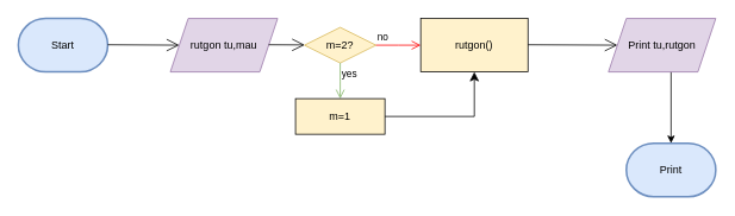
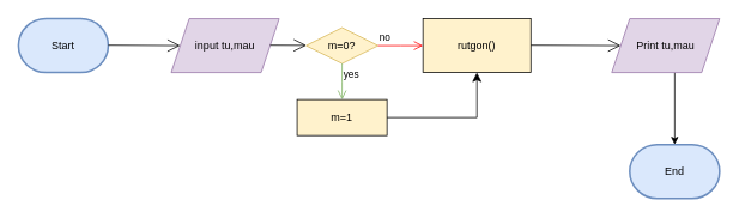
- <mxCell id="4" value="rutgon tu,mau" style="shape=parallelogram;perimeter=parallelogramPerimeter;whiteSpace=wrap;html=1;fixedSize=1;fillColor=#e1d5e7;strokeColor=#9673a6;" parent="1" vertex="1"><mxGeometry x="190" y="20" width="120" height="60" as="geometry" /></mxCell>
+ <mxCell id="4" value="input tu,mau" style="shape=parallelogram;perimeter=parallelogramPerimeter;whiteSpace=wrap;html=1;fixedSize=1;fillColor=#e1d5e7;strokeColor=#9673a6;" parent="1" vertex="1"><mxGeometry x="190" y="20" width="120" height="60" as="geometry" /></mxCell>
- <mxCell id="6" value="m=2?" style="rhombus;whiteSpace=wrap;html=1;fillColor=#fff2cc;strokeColor=#d6b656;" parent="1" vertex="1"><mxGeometry x="340" y="30" width="80" height="40" as="geometry" /></mxCell>
+ <mxCell id="6" value="m=0?" style="rhombus;whiteSpace=wrap;html=1;fillColor=#fff2cc;strokeColor=#d6b656;" parent="1" vertex="1"><mxGeometry x="340" y="30" width="80" height="40" as="geometry" /></mxCell>
- <mxCell id="16" value="Print tu,rutgon" style="shape=parallelogram;perimeter=parallelogramPerimeter;whiteSpace=wrap;html=1;fixedSize=1;fillColor=#e1d5e7;strokeColor=#9673a6;" parent="1" vertex="1"><mxGeometry x="680" y="20" width="120" height="60" as="geometry" /></mxCell>
+ <mxCell id="16" value="Print tu,mau" style="shape=parallelogram;perimeter=parallelogramPerimeter;whiteSpace=wrap;html=1;fixedSize=1;fillColor=#e1d5e7;strokeColor=#9673a6;" parent="1" vertex="1"><mxGeometry x="680" y="20" width="120" height="60" as="geometry" /></mxCell>
- <mxCell id="15" value="Print" style="strokeWidth=2;html=1;shape=mxgraph.flowchart.terminator;whiteSpace=wrap;fillColor=#dae8fc;strokeColor=#6c8ebf;" parent="1" vertex="1"><mxGeometry x="700" y="160" width="100" height="60" as="geometry" /></mxCell>
+ <mxCell id="15" value="End" style="strokeWidth=2;html=1;shape=mxgraph.flowchart.terminator;whiteSpace=wrap;fillColor=#dae8fc;strokeColor=#6c8ebf;" parent="1" vertex="1"><mxGeometry x="700" y="160" width="100" height="60" as="geometry" /></mxCell>
